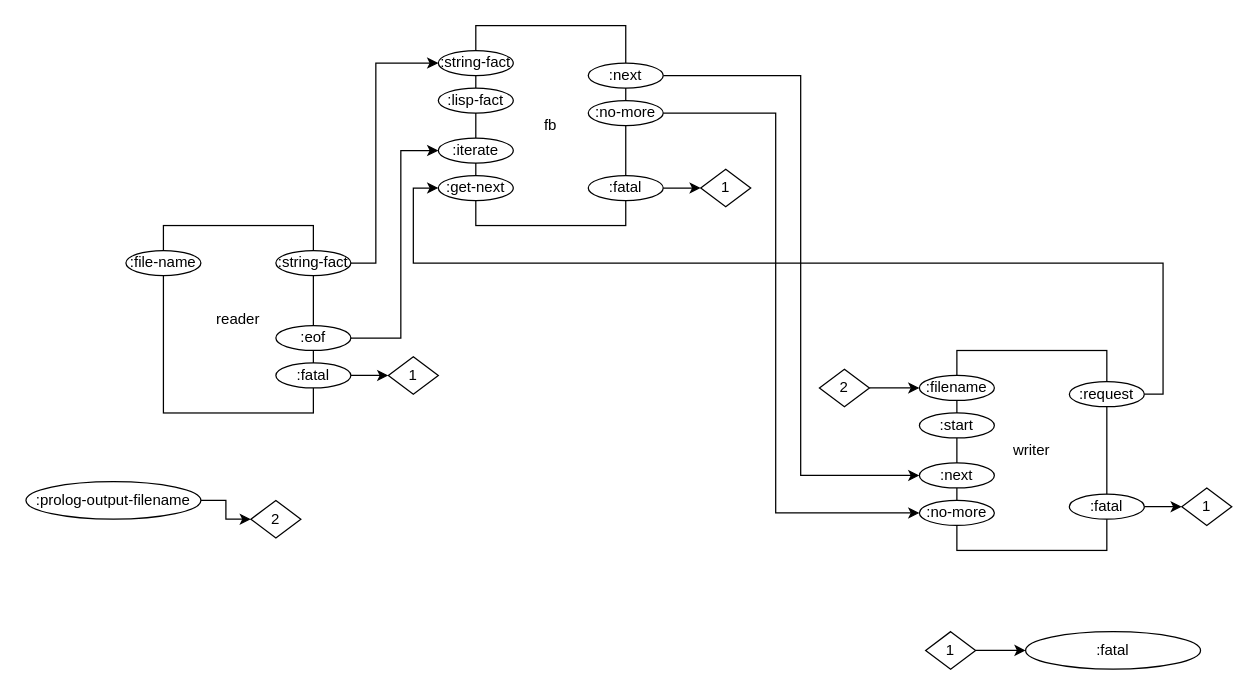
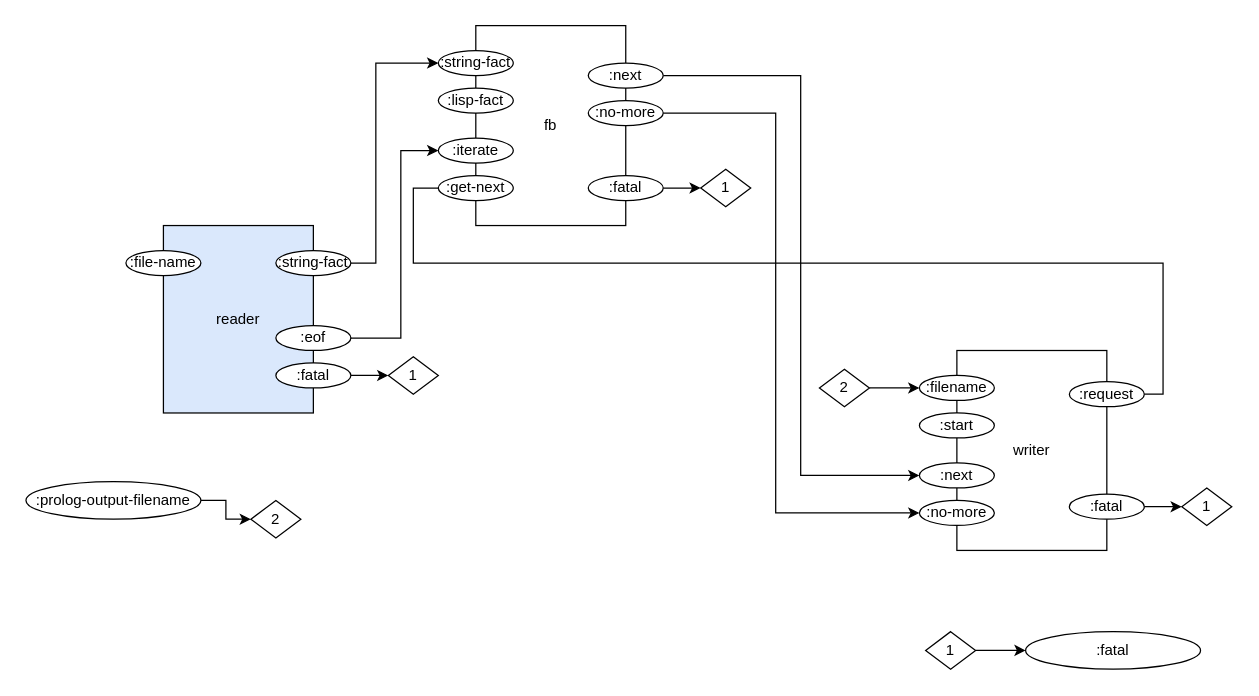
- <mxCell id="24" style="edgeStyle=orthogonalEdgeStyle;rounded=0;orthogonalLoop=1;jettySize=auto;html=1;exitX=1;exitY=0.5;exitDx=0;exitDy=0;entryX=0;entryY=0.5;entryDx=0;entryDy=0;" edge="1" parent="1" source="25" target="13"><mxGeometry relative="1" as="geometry"><Array as="points"><mxPoint x="930" y="315" /><mxPoint x="930" y="210" /><mxPoint x="330" y="210" /><mxPoint x="330" y="150" /></Array></mxGeometry></mxCell>
+ <mxCell id="24" style="edgeStyle=orthogonalEdgeStyle;rounded=0;orthogonalLoop=1;jettySize=auto;html=1;exitX=1;exitY=0.5;exitDx=0;exitDy=0;entryX=0;entryY=0.5;entryDx=0;entryDy=0;endArrow=none;" edge="1" parent="1" source="25" target="13"><mxGeometry relative="1" as="geometry"><Array as="points"><mxPoint x="930" y="315" /><mxPoint x="930" y="210" /><mxPoint x="330" y="210" /><mxPoint x="330" y="150" /></Array></mxGeometry></mxCell>
- <mxCell id="2" value="reader" style="rounded=0;whiteSpace=wrap;html=1;" vertex="1" parent="1"><mxGeometry x="130" y="180" width="120" height="150" as="geometry" /></mxCell>
+ <mxCell id="2" value="reader" style="rounded=0;whiteSpace=wrap;html=1;fillColor=#dae8fc;" vertex="1" parent="1"><mxGeometry x="130" y="180" width="120" height="150" as="geometry" /></mxCell>
